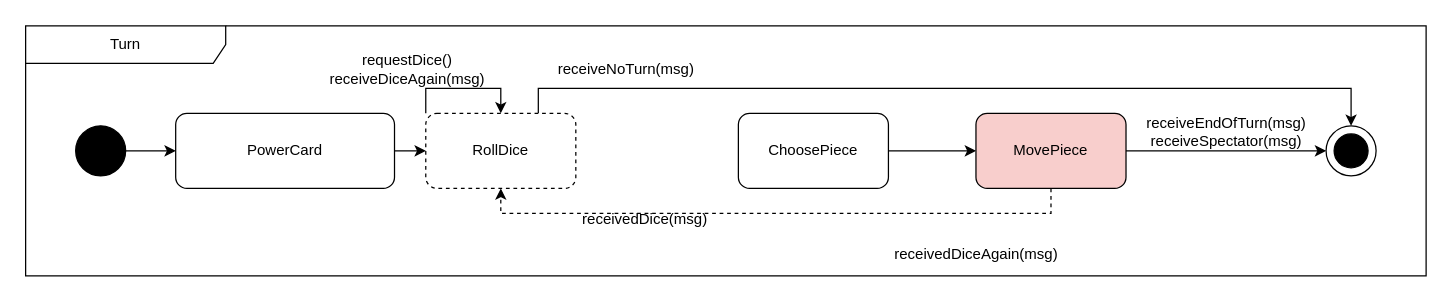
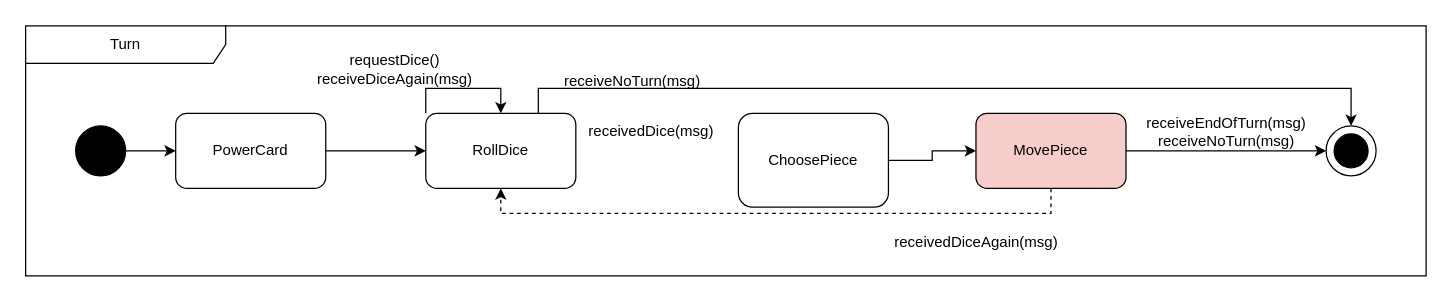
- <mxCell id="20" value="requestDice()&lt;div&gt;receiveDiceAgain(msg)&lt;/div&gt;" style="text;html=1;align=center;verticalAlign=middle;resizable=0;points=[];autosize=1;strokeColor=none;fillColor=none;" parent="2" vertex="1"><mxGeometry x="230" y="15" width="150" height="40" as="geometry" /></mxCell>
+ <mxCell id="20" value="requestDice()&lt;div&gt;receiveDiceAgain(msg)&lt;/div&gt;" style="text;html=1;align=center;verticalAlign=middle;resizable=0;points=[];autosize=1;strokeColor=none;fillColor=none;" parent="2" vertex="1"><mxGeometry x="220" y="15" width="150" height="40" as="geometry" /></mxCell>
- <mxCell id="13" value="receiveNoTurn(msg)" style="text;html=1;align=center;verticalAlign=middle;resizable=0;points=[];autosize=1;strokeColor=none;fillColor=none;" parent="2" vertex="1"><mxGeometry x="415" y="20" width="130" height="30" as="geometry" /></mxCell>
+ <mxCell id="13" value="receiveNoTurn(msg)" style="text;html=1;align=center;verticalAlign=middle;resizable=0;points=[];autosize=1;strokeColor=none;fillColor=none;" parent="2" vertex="1"><mxGeometry x="420" y="30" width="130" height="30" as="geometry" /></mxCell>
- <mxCell id="12" value="receiveEndOfTurn(msg)&lt;div&gt;receiveSpectator(msg)&lt;/div&gt;" style="text;html=1;align=center;verticalAlign=middle;resizable=0;points=[];autosize=1;strokeColor=none;fillColor=none;" parent="2" vertex="1"><mxGeometry x="885" y="65" width="150" height="40" as="geometry" /></mxCell>
+ <mxCell id="12" value="receiveEndOfTurn(msg)&lt;div&gt;receiveNoTurn(msg)&lt;/div&gt;" style="text;html=1;align=center;verticalAlign=middle;resizable=0;points=[];autosize=1;strokeColor=none;fillColor=none;" parent="2" vertex="1"><mxGeometry x="885" y="65" width="150" height="40" as="geometry" /></mxCell>
- <mxCell id="16" value="PowerCard" style="rounded=1;whiteSpace=wrap;html=1;" parent="2" vertex="1"><mxGeometry x="120" y="70" width="175" height="60" as="geometry" /></mxCell>
+ <mxCell id="16" value="PowerCard" style="rounded=1;whiteSpace=wrap;html=1;" parent="2" vertex="1"><mxGeometry x="120" y="70" width="120" height="60" as="geometry" /></mxCell>
- <mxCell id="4" value="RollDice" style="rounded=1;whiteSpace=wrap;html=1;dashed=1;" parent="2" vertex="1"><mxGeometry x="320" y="70" width="120" height="60" as="geometry" /></mxCell>
+ <mxCell id="4" value="RollDice" style="rounded=1;whiteSpace=wrap;html=1;" parent="2" vertex="1"><mxGeometry x="320" y="70" width="120" height="60" as="geometry" /></mxCell>
- <mxCell id="6" value="ChoosePiece" style="rounded=1;whiteSpace=wrap;html=1;" parent="2" vertex="1"><mxGeometry x="570" y="70" width="120" height="60" as="geometry" /></mxCell>
+ <mxCell id="6" value="ChoosePiece" style="rounded=1;whiteSpace=wrap;html=1;" parent="2" vertex="1"><mxGeometry x="570" y="70" width="120" height="75" as="geometry" /></mxCell>
- <mxCell id="19" value="receivedDice(msg)" style="text;html=1;align=center;verticalAlign=middle;resizable=0;points=[];autosize=1;strokeColor=none;fillColor=none;" parent="2" vertex="1"><mxGeometry x="435" y="140" width="120" height="30" as="geometry" /></mxCell>
+ <mxCell id="19" value="receivedDice(msg)" style="text;html=1;align=center;verticalAlign=middle;resizable=0;points=[];autosize=1;strokeColor=none;fillColor=none;" parent="2" vertex="1"><mxGeometry x="440" y="70" width="120" height="30" as="geometry" /></mxCell>
- <mxCell id="21" value="receivedDiceAgain(msg)" style="text;html=1;align=center;verticalAlign=middle;resizable=0;points=[];autosize=1;strokeColor=none;fillColor=none;" parent="1" vertex="1"><mxGeometry x="705" y="188" width="150" height="30" as="geometry" /></mxCell>
+ <mxCell id="21" value="receivedDiceAgain(msg)" style="text;html=1;align=center;verticalAlign=middle;resizable=0;points=[];autosize=1;strokeColor=none;fillColor=none;" parent="1" vertex="1"><mxGeometry x="705" y="178" width="150" height="30" as="geometry" /></mxCell>
